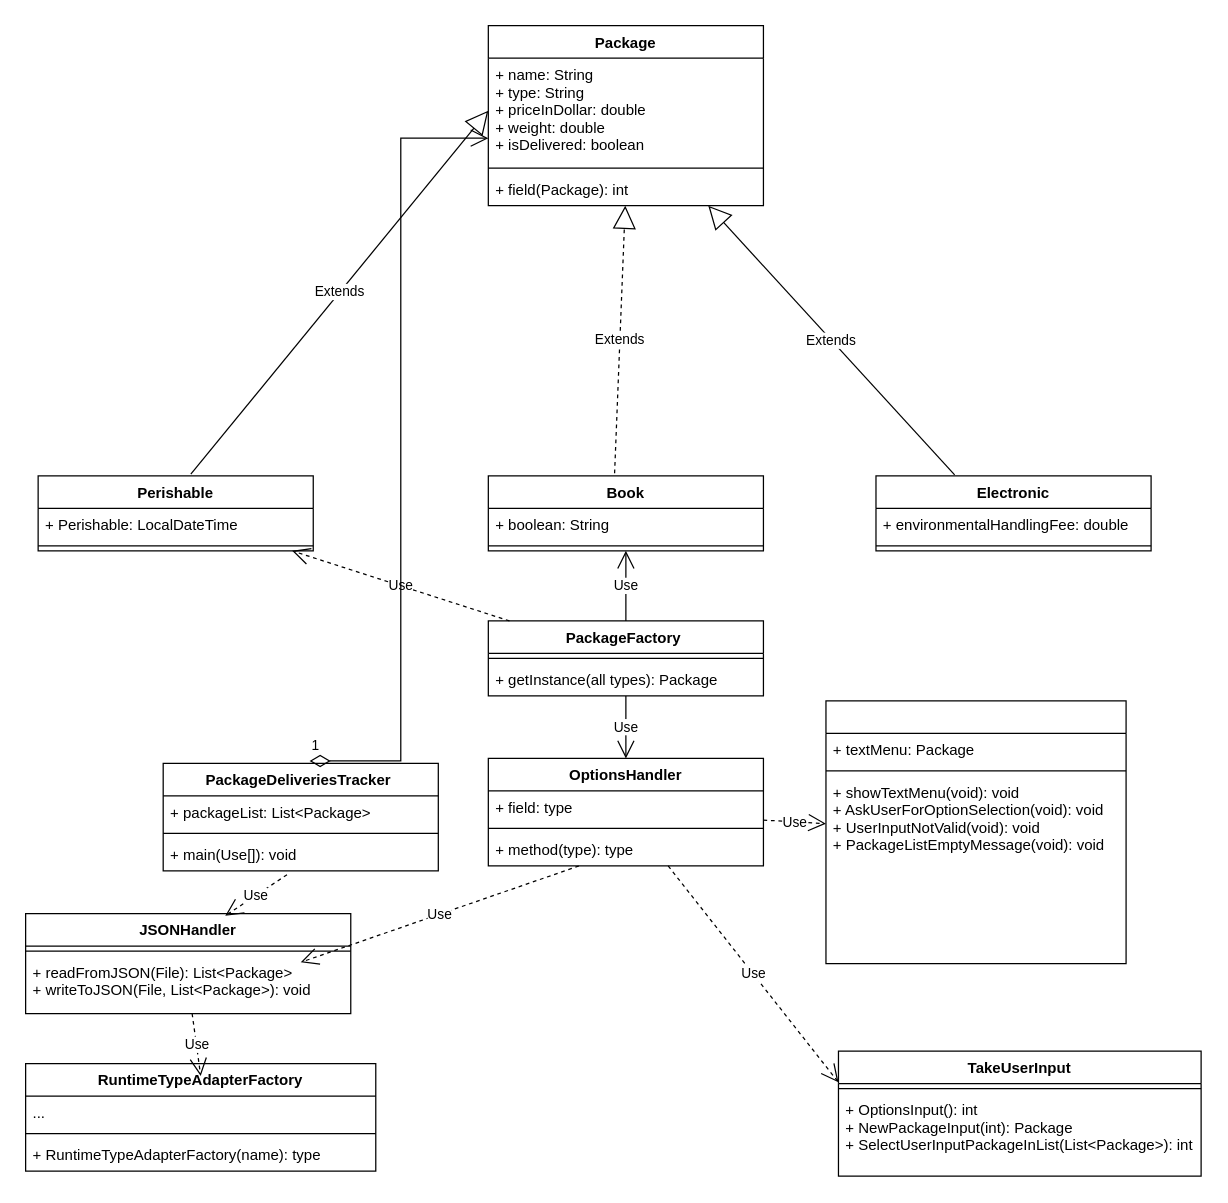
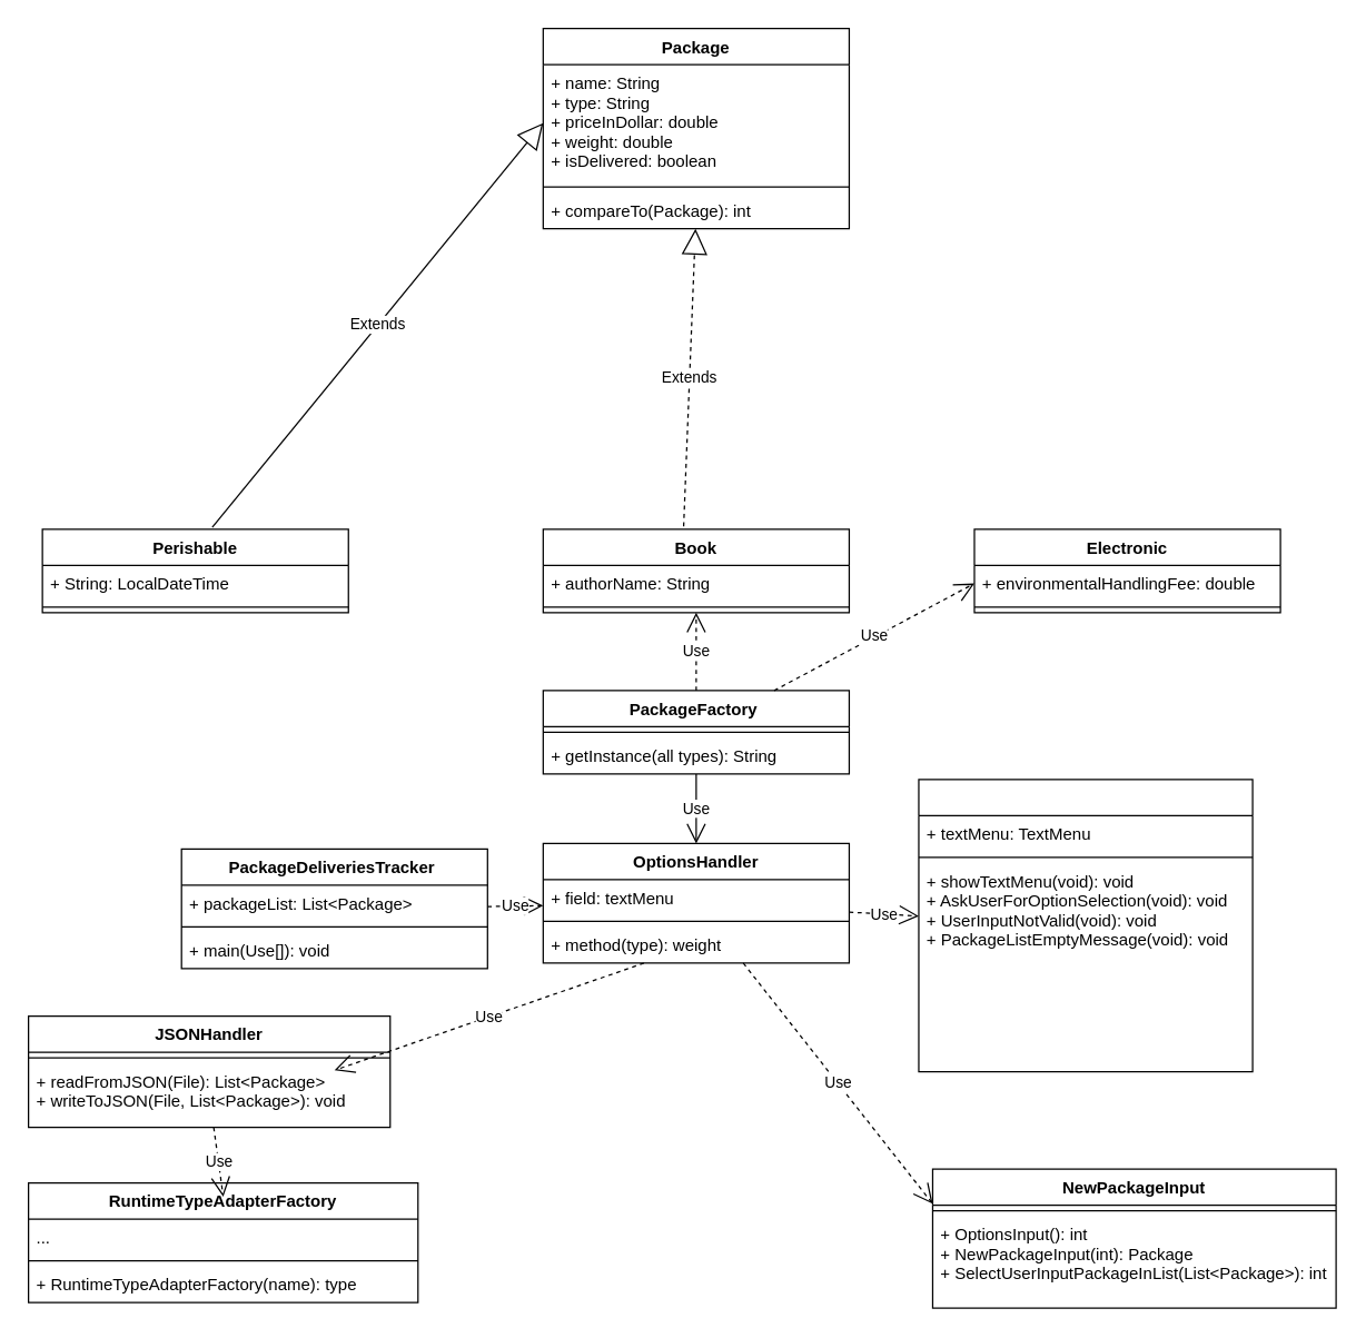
- <mxCell id="8" value="+ field(Package): int" style="text;strokeColor=none;fillColor=none;align=left;verticalAlign=top;spacingLeft=4;spacingRight=4;overflow=hidden;rotatable=0;points=[[0,0.5],[1,0.5]];portConstraint=eastwest;" parent="5" vertex="1"><mxGeometry y="118" width="220" height="26" as="geometry" /></mxCell>
+ <mxCell id="8" value="+ compareTo(Package): int" style="text;strokeColor=none;fillColor=none;align=left;verticalAlign=top;spacingLeft=4;spacingRight=4;overflow=hidden;rotatable=0;points=[[0,0.5],[1,0.5]];portConstraint=eastwest;" parent="5" vertex="1"><mxGeometry y="118" width="220" height="26" as="geometry" /></mxCell>
- <mxCell id="41" value="Extends" style="endArrow=block;endSize=16;endFill=0;html=1;rounded=0;exitX=0.286;exitY=-0.012;exitDx=0;exitDy=0;exitPerimeter=0;" edge="1" parent="1" source="33" target="5"><mxGeometry width="160" relative="1" as="geometry"><mxPoint x="162.1" y="148.022" as="sourcePoint" /><mxPoint x="400" y="69" as="targetPoint" /></mxGeometry></mxCell>
- <mxCell id="25" value="+ Perishable: LocalDateTime" style="text;strokeColor=none;fillColor=none;align=left;verticalAlign=top;spacingLeft=4;spacingRight=4;overflow=hidden;rotatable=0;points=[[0,0.5],[1,0.5]];portConstraint=eastwest;" parent="24" vertex="1"><mxGeometry y="26" width="220" height="26" as="geometry" /></mxCell>
+ <mxCell id="25" value="+ String: LocalDateTime" style="text;strokeColor=none;fillColor=none;align=left;verticalAlign=top;spacingLeft=4;spacingRight=4;overflow=hidden;rotatable=0;points=[[0,0.5],[1,0.5]];portConstraint=eastwest;" parent="24" vertex="1"><mxGeometry y="26" width="220" height="26" as="geometry" /></mxCell>
- <mxCell id="50" value="1" style="endArrow=open;html=1;endSize=12;startArrow=diamondThin;startSize=14;startFill=0;edgeStyle=orthogonalEdgeStyle;align=left;verticalAlign=bottom;rounded=0;exitX=0.532;exitY=-0.023;exitDx=0;exitDy=0;exitPerimeter=0;" edge="1" parent="1" source="9" target="5"><mxGeometry x="-1" y="3" relative="1" as="geometry"><mxPoint x="320" y="270" as="sourcePoint" /><mxPoint x="480" y="270" as="targetPoint" /><Array as="points"><mxPoint x="320" y="608" /><mxPoint x="320" y="110" /></Array></mxGeometry></mxCell>
- <mxCell id="31" value="+ boolean: String" style="text;strokeColor=none;fillColor=none;align=left;verticalAlign=top;spacingLeft=4;spacingRight=4;overflow=hidden;rotatable=0;points=[[0,0.5],[1,0.5]];portConstraint=eastwest;" vertex="1" parent="30"><mxGeometry y="26" width="220" height="26" as="geometry" /></mxCell>
+ <mxCell id="31" value="+ authorName: String" style="text;strokeColor=none;fillColor=none;align=left;verticalAlign=top;spacingLeft=4;spacingRight=4;overflow=hidden;rotatable=0;points=[[0,0.5],[1,0.5]];portConstraint=eastwest;" vertex="1" parent="30"><mxGeometry y="26" width="220" height="26" as="geometry" /></mxCell>
- <mxCell id="44" value="Use" style="endArrow=open;endSize=12;dashed=0;html=1;rounded=0;" edge="1" parent="1" source="2" target="30"><mxGeometry width="160" relative="1" as="geometry"><mxPoint x="210" y="310" as="sourcePoint" /><mxPoint x="370" y="310" as="targetPoint" /></mxGeometry></mxCell>
+ <mxCell id="44" value="Use" style="endArrow=open;endSize=12;dashed=1;html=1;rounded=0;" edge="1" parent="1" source="2" target="30"><mxGeometry width="160" relative="1" as="geometry"><mxPoint x="210" y="310" as="sourcePoint" /><mxPoint x="370" y="310" as="targetPoint" /></mxGeometry></mxCell>
+ <mxCell id="45" value="Use" style="endArrow=open;endSize=12;dashed=1;html=1;rounded=0;entryX=0;entryY=0.5;entryDx=0;entryDy=0;" edge="1" parent="1" source="2" target="34"><mxGeometry width="160" relative="1" as="geometry"><mxPoint x="220" y="320" as="sourcePoint" /><mxPoint x="380" y="320" as="targetPoint" /></mxGeometry></mxCell>
- <mxCell id="43" value="Use" style="endArrow=open;endSize=12;dashed=1;html=1;rounded=0;" edge="1" parent="1" source="2" target="24"><mxGeometry width="160" relative="1" as="geometry"><mxPoint x="160" y="280" as="sourcePoint" /><mxPoint x="320" y="280" as="targetPoint" /></mxGeometry></mxCell>
- <mxCell id="4" value="+ getInstance(all types): Package" style="text;strokeColor=none;fillColor=none;align=left;verticalAlign=top;spacingLeft=4;spacingRight=4;overflow=hidden;rotatable=0;points=[[0,0.5],[1,0.5]];portConstraint=eastwest;" parent="2" vertex="1"><mxGeometry y="34" width="220" height="26" as="geometry" /></mxCell>
+ <mxCell id="4" value="+ getInstance(all types): String" style="text;strokeColor=none;fillColor=none;align=left;verticalAlign=top;spacingLeft=4;spacingRight=4;overflow=hidden;rotatable=0;points=[[0,0.5],[1,0.5]];portConstraint=eastwest;" parent="2" vertex="1"><mxGeometry y="34" width="220" height="26" as="geometry" /></mxCell>
- <mxCell id="21" value="+ textMenu: Package" style="text;strokeColor=none;fillColor=none;align=left;verticalAlign=top;spacingLeft=4;spacingRight=4;overflow=hidden;rotatable=0;points=[[0,0.5],[1,0.5]];portConstraint=eastwest;" parent="20" vertex="1"><mxGeometry y="26" width="240" height="26" as="geometry" /></mxCell>
+ <mxCell id="21" value="+ textMenu: TextMenu" style="text;strokeColor=none;fillColor=none;align=left;verticalAlign=top;spacingLeft=4;spacingRight=4;overflow=hidden;rotatable=0;points=[[0,0.5],[1,0.5]];portConstraint=eastwest;" parent="20" vertex="1"><mxGeometry y="26" width="240" height="26" as="geometry" /></mxCell>
- <mxCell id="17" value="+ field: type" style="text;strokeColor=none;fillColor=none;align=left;verticalAlign=top;spacingLeft=4;spacingRight=4;overflow=hidden;rotatable=0;points=[[0,0.5],[1,0.5]];portConstraint=eastwest;" parent="16" vertex="1"><mxGeometry y="26" width="220" height="26" as="geometry" /></mxCell>
+ <mxCell id="17" value="+ field: textMenu" style="text;strokeColor=none;fillColor=none;align=left;verticalAlign=top;spacingLeft=4;spacingRight=4;overflow=hidden;rotatable=0;points=[[0,0.5],[1,0.5]];portConstraint=eastwest;" parent="16" vertex="1"><mxGeometry y="26" width="220" height="26" as="geometry" /></mxCell>
+ <mxCell id="48" value="Use" style="endArrow=open;endSize=12;dashed=1;html=1;rounded=0;" edge="1" parent="1" source="9" target="16"><mxGeometry width="160" relative="1" as="geometry"><mxPoint x="250" y="350" as="sourcePoint" /><mxPoint x="410" y="350" as="targetPoint" /></mxGeometry></mxCell>
- <mxCell id="19" value="+ method(type): type" style="text;strokeColor=none;fillColor=none;align=left;verticalAlign=top;spacingLeft=4;spacingRight=4;overflow=hidden;rotatable=0;points=[[0,0.5],[1,0.5]];portConstraint=eastwest;" parent="16" vertex="1"><mxGeometry y="60" width="220" height="26" as="geometry" /></mxCell>
+ <mxCell id="19" value="+ method(type): weight" style="text;strokeColor=none;fillColor=none;align=left;verticalAlign=top;spacingLeft=4;spacingRight=4;overflow=hidden;rotatable=0;points=[[0,0.5],[1,0.5]];portConstraint=eastwest;" parent="16" vertex="1"><mxGeometry y="60" width="220" height="26" as="geometry" /></mxCell>
- <mxCell id="52" value="Use" style="endArrow=open;endSize=12;dashed=1;html=1;rounded=0;entryX=0.614;entryY=0.023;entryDx=0;entryDy=0;entryPerimeter=0;exitX=0.45;exitY=1.115;exitDx=0;exitDy=0;exitPerimeter=0;" edge="1" parent="1" source="12" target="13"><mxGeometry width="160" relative="1" as="geometry"><mxPoint x="280" y="380" as="sourcePoint" /><mxPoint x="440" y="380" as="targetPoint" /></mxGeometry></mxCell>
- <mxCell id="27" value="TakeUserInput" style="swimlane;fontStyle=1;align=center;verticalAlign=top;childLayout=stackLayout;horizontal=1;startSize=26;horizontalStack=0;resizeParent=1;resizeParentMax=0;resizeLast=0;collapsible=1;marginBottom=0;" vertex="1" parent="1"><mxGeometry x="670" y="840" width="290" height="100" as="geometry" /></mxCell>
+ <mxCell id="27" value="NewPackageInput" style="swimlane;fontStyle=1;align=center;verticalAlign=top;childLayout=stackLayout;horizontal=1;startSize=26;horizontalStack=0;resizeParent=1;resizeParentMax=0;resizeLast=0;collapsible=1;marginBottom=0;" vertex="1" parent="1"><mxGeometry x="670" y="840" width="290" height="100" as="geometry" /></mxCell>
